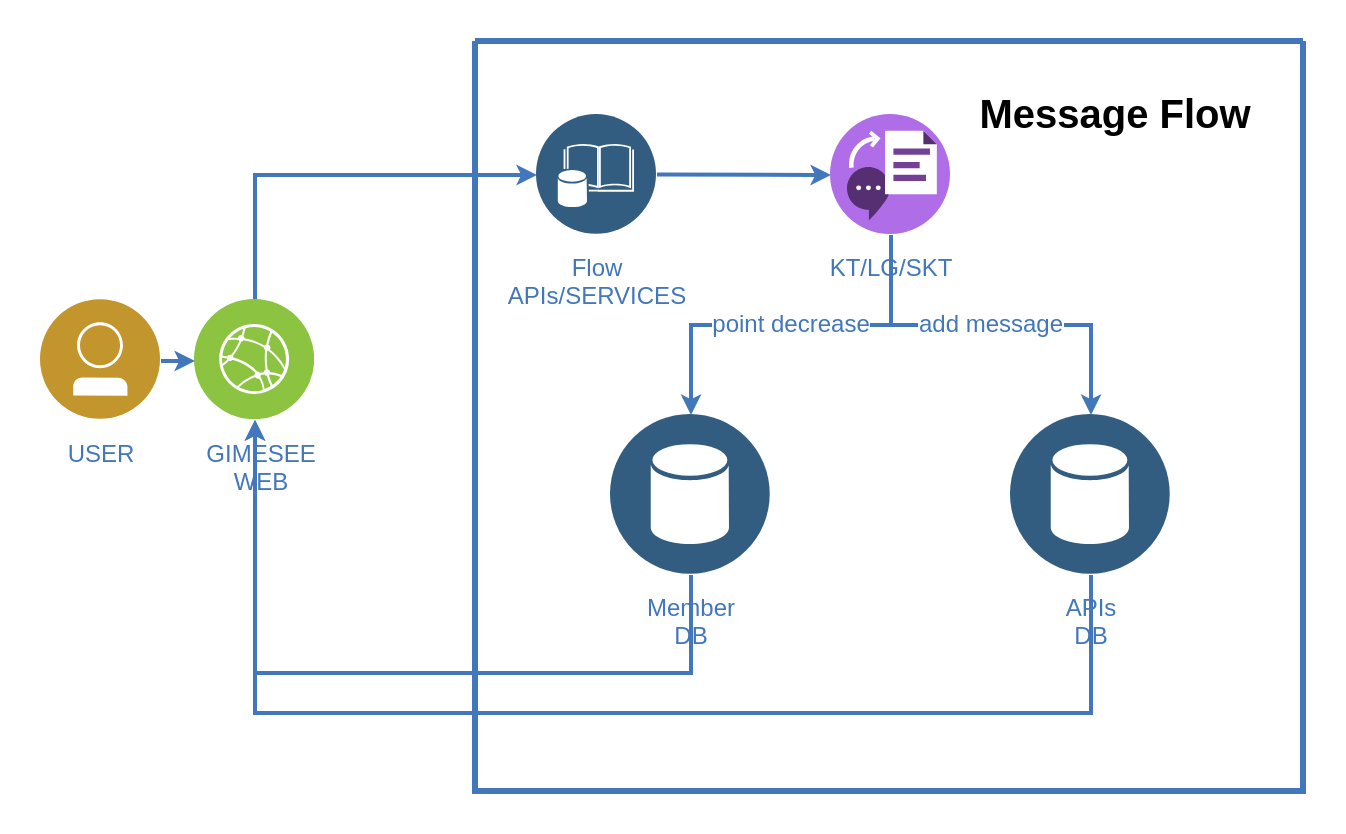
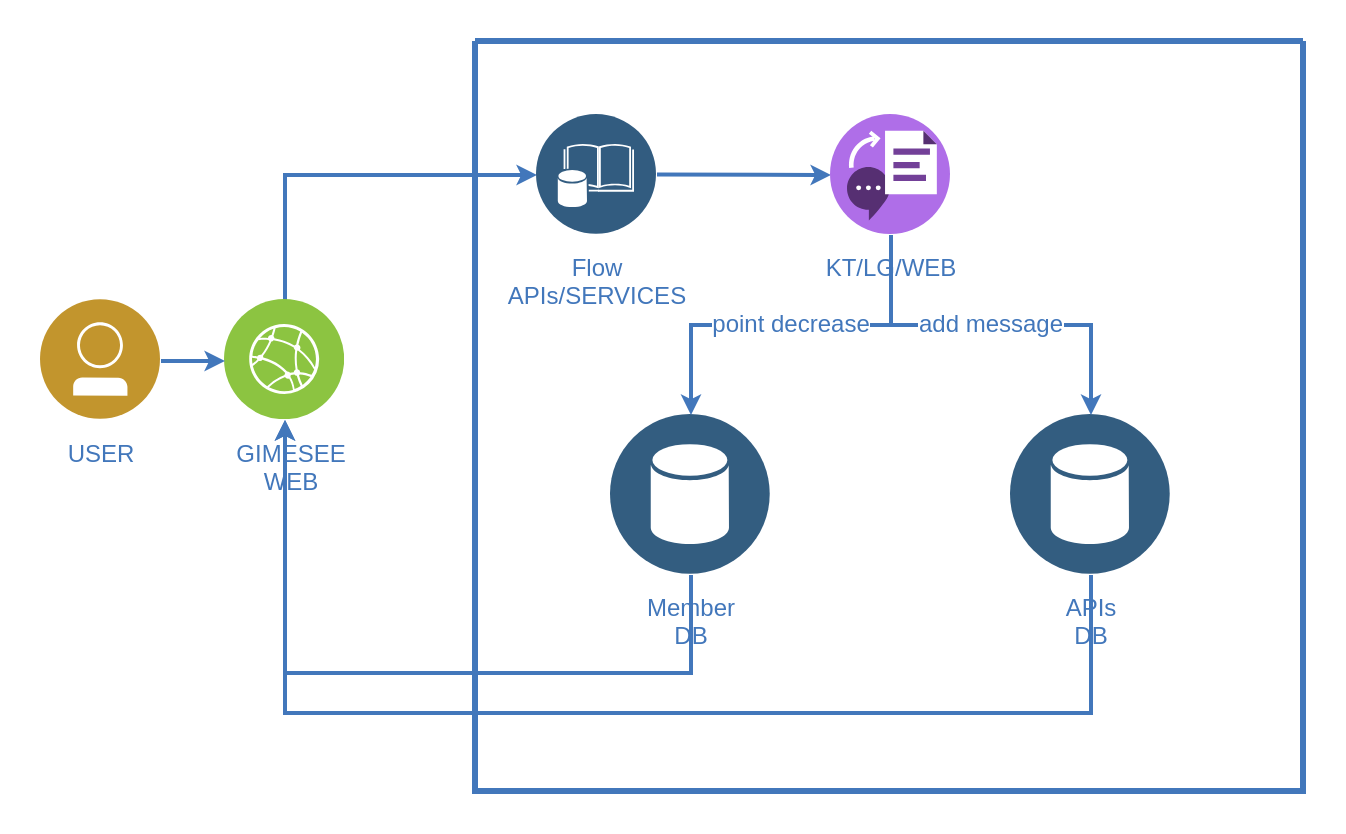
- <mxCell id="12" value="&lt;p&gt;&lt;font style=&quot;font-size: 20px;&quot;&gt;&lt;b&gt;Message Flow&lt;/b&gt;&lt;/font&gt;&lt;/p&gt;" style="text;html=1;align=center;verticalAlign=middle;resizable=0;points=[];autosize=1;strokeColor=none;fillColor=none;" vertex="1" parent="4"><mxGeometry x="240" y="6" width="160" height="60" as="geometry" /></mxCell>
- <mxCell id="7" value="KT/LG/SKT" style="aspect=fixed;perimeter=ellipsePerimeter;html=1;align=center;shadow=0;dashed=0;image;image=img/lib/ibm/miscellaneous/text_to_speech.svg;labelBackgroundColor=#ffffff;strokeColor=#4277BB;strokeWidth=2;fillColor=none;gradientColor=none;fontSize=12;fontColor=#4277BB;spacingTop=3;" vertex="1" parent="4"><mxGeometry x="178" y="37" width="60" height="60" as="geometry" /></mxCell>
+ <mxCell id="7" value="KT/LG/WEB" style="aspect=fixed;perimeter=ellipsePerimeter;html=1;align=center;shadow=0;dashed=0;image;image=img/lib/ibm/miscellaneous/text_to_speech.svg;labelBackgroundColor=#ffffff;strokeColor=#4277BB;strokeWidth=2;fillColor=none;gradientColor=none;fontSize=12;fontColor=#4277BB;spacingTop=3;" vertex="1" parent="4"><mxGeometry x="178" y="37" width="60" height="60" as="geometry" /></mxCell>
- <mxCell id="13" value="GIMESEE&lt;div&gt;WEB&lt;/div&gt;" style="aspect=fixed;perimeter=ellipsePerimeter;html=1;align=center;shadow=0;image;image=img/lib/ibm/infrastructure/edge_services.svg;labelBackgroundColor=#ffffff;strokeColor=none;strokeWidth=2;fillColor=#808080;gradientColor=none;fontSize=12;fontColor=#4277BB;rounded=0;verticalAlign=top;spacingLeft=5;spacingTop=3;" vertex="1" parent="1"><mxGeometry x="97" y="149.5" width="60" height="60" as="geometry" /></mxCell>
+ <mxCell id="13" value="GIMESEE&lt;div&gt;WEB&lt;/div&gt;" style="aspect=fixed;perimeter=ellipsePerimeter;html=1;align=center;shadow=0;image;image=img/lib/ibm/infrastructure/edge_services.svg;labelBackgroundColor=#ffffff;strokeColor=none;strokeWidth=2;fillColor=#808080;gradientColor=none;fontSize=12;fontColor=#4277BB;rounded=0;verticalAlign=top;spacingLeft=5;spacingTop=3;" vertex="1" parent="1"><mxGeometry x="112" y="149.5" width="60" height="60" as="geometry" /></mxCell>
